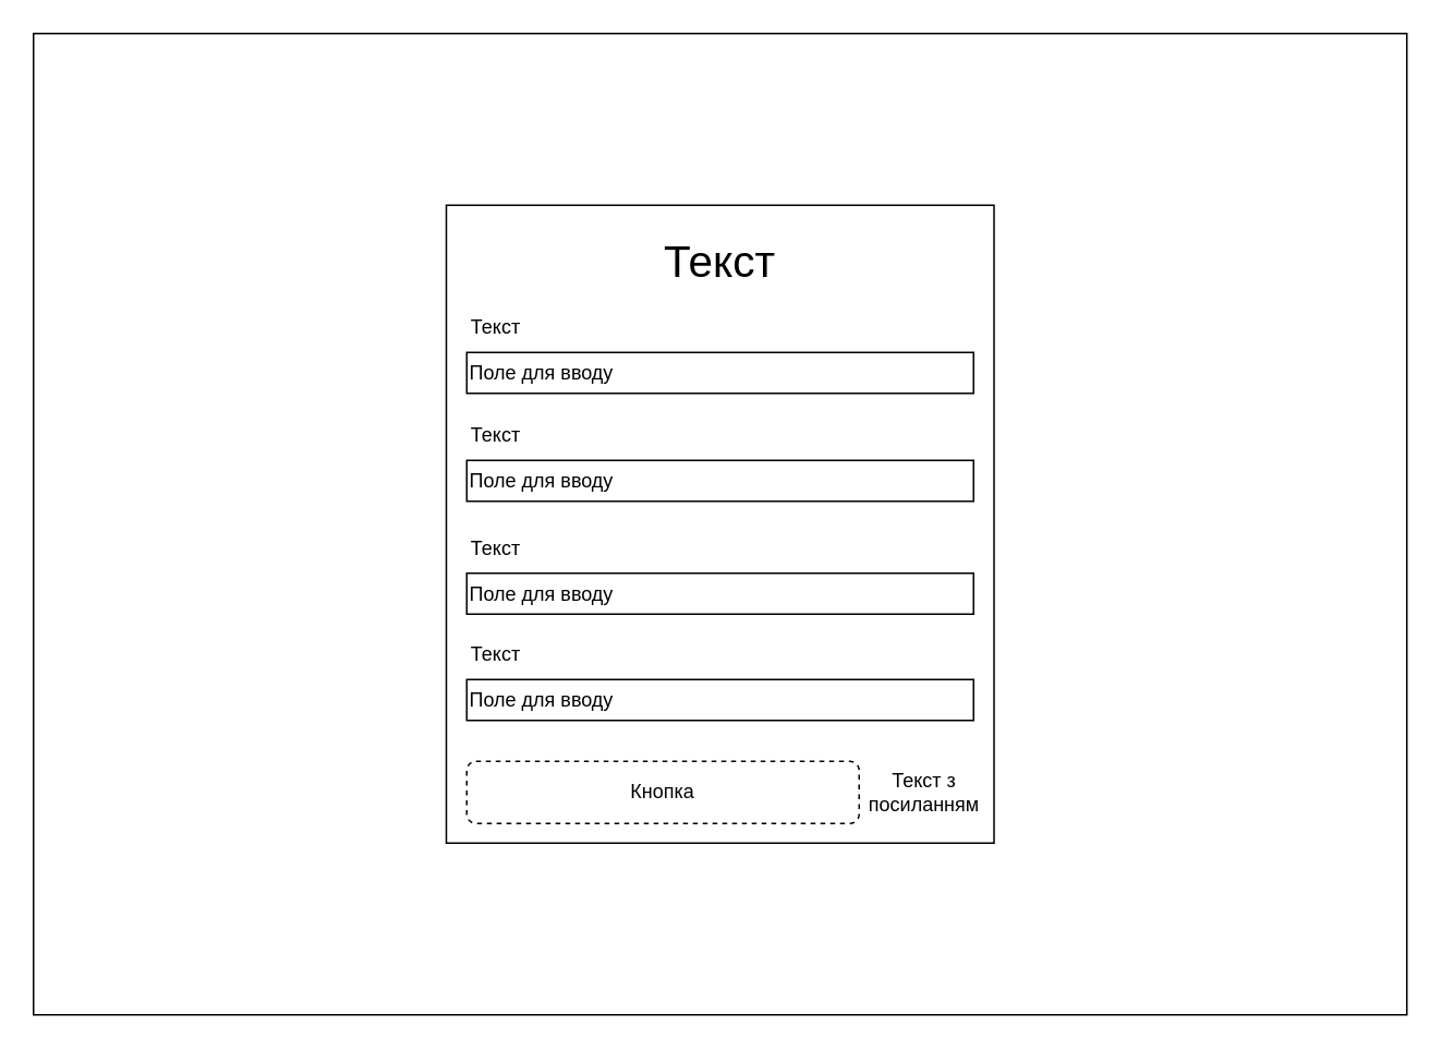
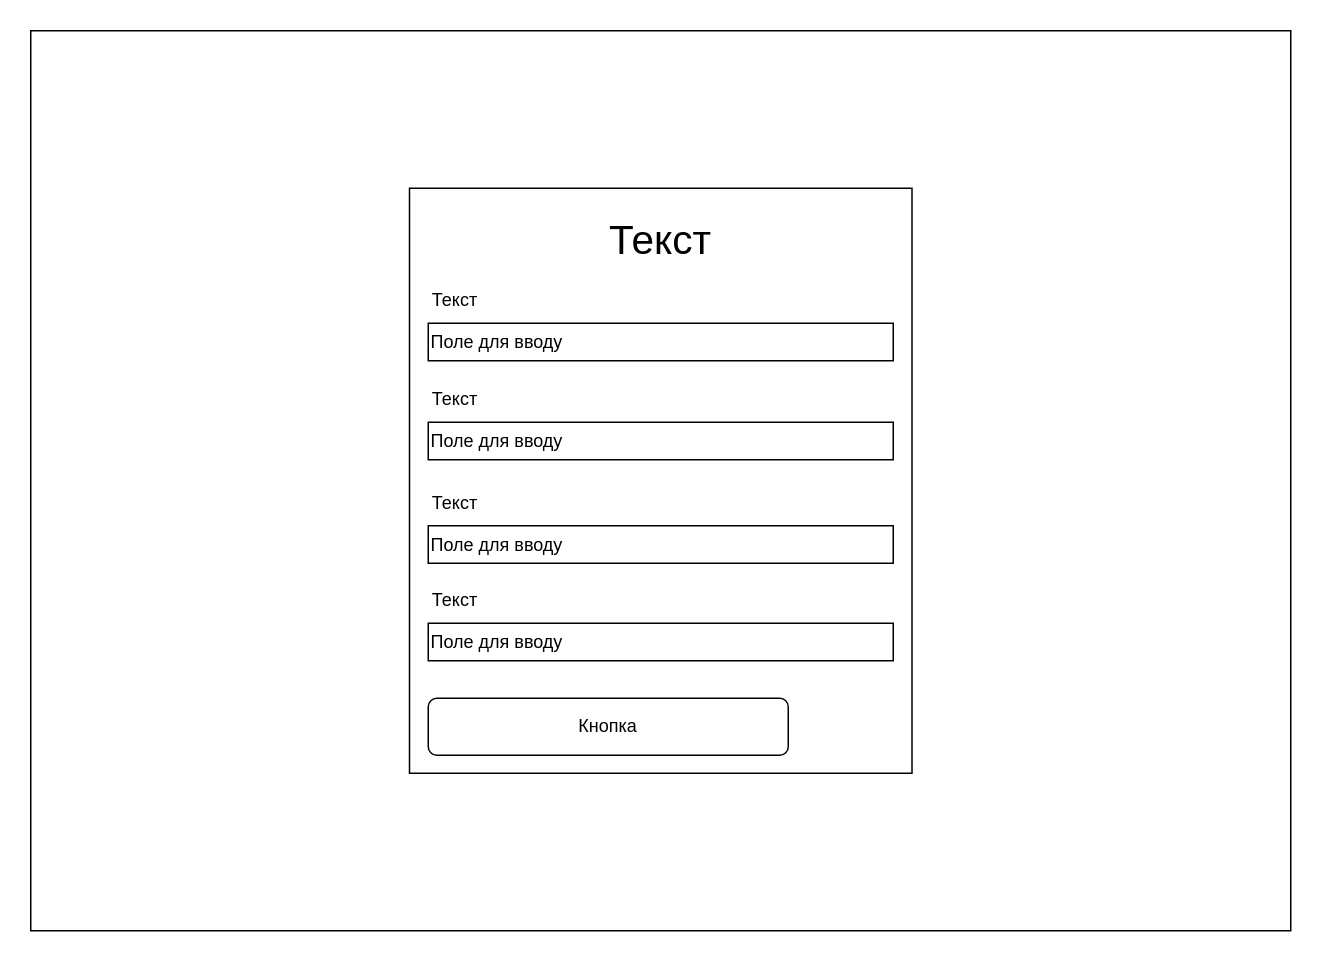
- <mxCell id="7" value="Кнопка" style="rounded=1;whiteSpace=wrap;html=1;dashed=1;" parent="1" vertex="1"><mxGeometry x="285" y="465" width="240" height="38" as="geometry" /></mxCell>
+ <mxCell id="7" value="Кнопка" style="rounded=1;whiteSpace=wrap;html=1;" parent="1" vertex="1"><mxGeometry x="285" y="465" width="240" height="38" as="geometry" /></mxCell>
- <mxCell id="12" value="Текст з посиланням" style="text;html=1;align=center;verticalAlign=middle;whiteSpace=wrap;rounded=0;" parent="1" vertex="1"><mxGeometry x="535" y="469" width="60" height="30" as="geometry" /></mxCell>
